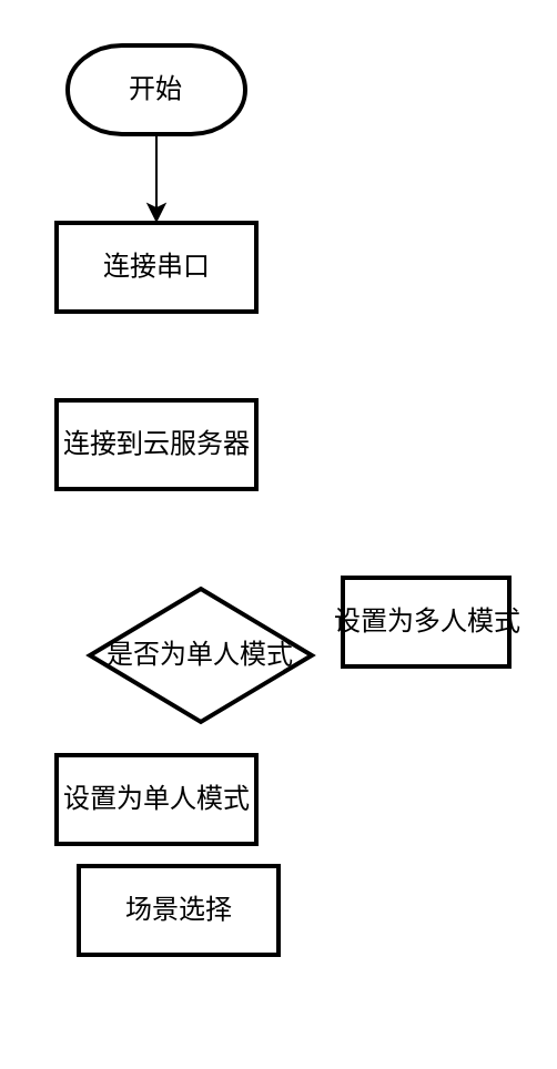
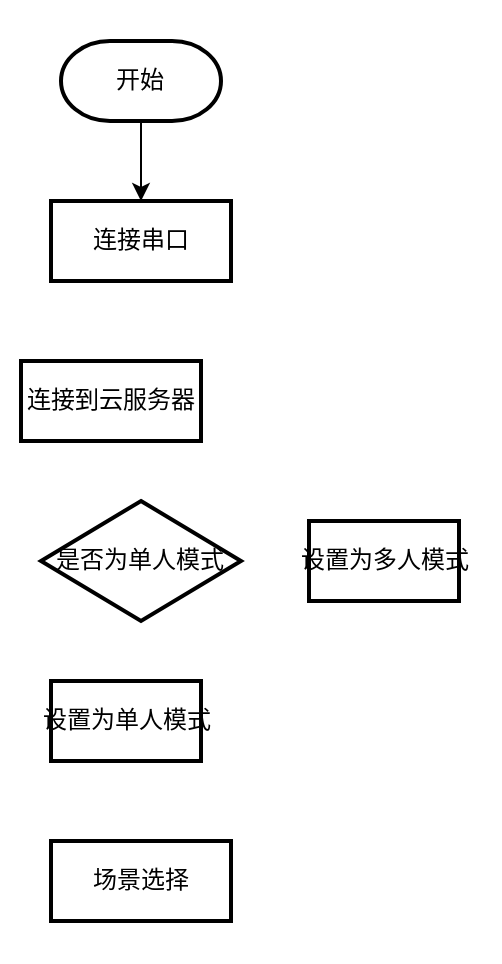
- <mxCell id="6" value="连接到云服务器" style="verticalLabelPosition=middle;verticalAlign=middle;html=1;shape=mxgraph.basic.rect;fillColor2=none;strokeWidth=2;size=20;indent=5;labelPosition=center;align=center;" parent="1" vertex="1"><mxGeometry x="25" y="180" width="90" height="40" as="geometry" /></mxCell>
+ <mxCell id="6" value="连接到云服务器" style="verticalLabelPosition=middle;verticalAlign=middle;html=1;shape=mxgraph.basic.rect;fillColor2=none;strokeWidth=2;size=20;indent=5;labelPosition=center;align=center;" parent="1" vertex="1"><mxGeometry x="10" y="180" width="90" height="40" as="geometry" /></mxCell>
- <mxCell id="4" value="是否为单人模式" style="strokeWidth=2;html=1;shape=mxgraph.flowchart.decision;whiteSpace=wrap;" parent="1" vertex="1"><mxGeometry x="40" y="265" width="100" height="60" as="geometry" /></mxCell>
+ <mxCell id="4" value="是否为单人模式" style="strokeWidth=2;html=1;shape=mxgraph.flowchart.decision;whiteSpace=wrap;" parent="1" vertex="1"><mxGeometry x="20" y="250" width="100" height="60" as="geometry" /></mxCell>
- <mxCell id="7" value="设置为单人模式" style="verticalLabelPosition=middle;verticalAlign=middle;html=1;shape=mxgraph.basic.rect;fillColor2=none;strokeWidth=2;size=20;indent=5;labelPosition=center;align=center;" parent="1" vertex="1"><mxGeometry x="25" y="340" width="90" height="40" as="geometry" /></mxCell>
+ <mxCell id="7" value="设置为单人模式" style="verticalLabelPosition=middle;verticalAlign=middle;html=1;shape=mxgraph.basic.rect;fillColor2=none;strokeWidth=2;size=20;indent=5;labelPosition=center;align=center;" parent="1" vertex="1"><mxGeometry x="25" y="340" width="75" height="40" as="geometry" /></mxCell>
- <mxCell id="9" value="场景选择" style="verticalLabelPosition=middle;verticalAlign=middle;html=1;shape=mxgraph.basic.rect;fillColor2=none;strokeWidth=2;size=20;indent=5;labelPosition=center;align=center;" parent="1" vertex="1"><mxGeometry x="35" y="390" width="90" height="40" as="geometry" /></mxCell>
+ <mxCell id="9" value="场景选择" style="verticalLabelPosition=middle;verticalAlign=middle;html=1;shape=mxgraph.basic.rect;fillColor2=none;strokeWidth=2;size=20;indent=5;labelPosition=center;align=center;" parent="1" vertex="1"><mxGeometry x="25" y="420" width="90" height="40" as="geometry" /></mxCell>
